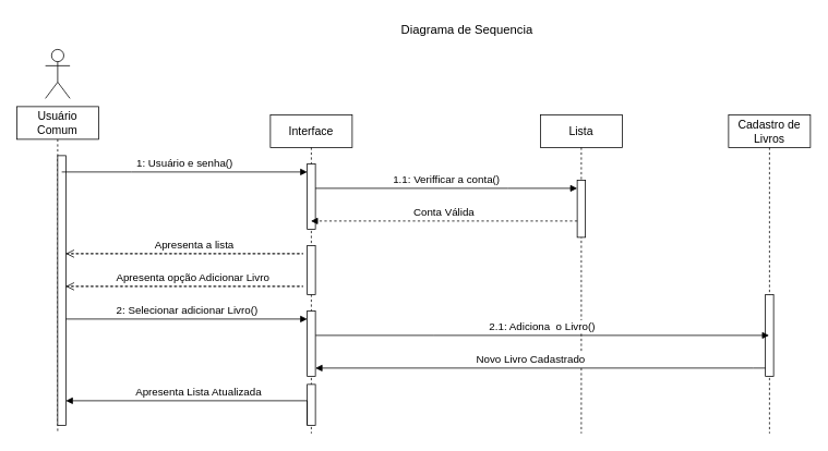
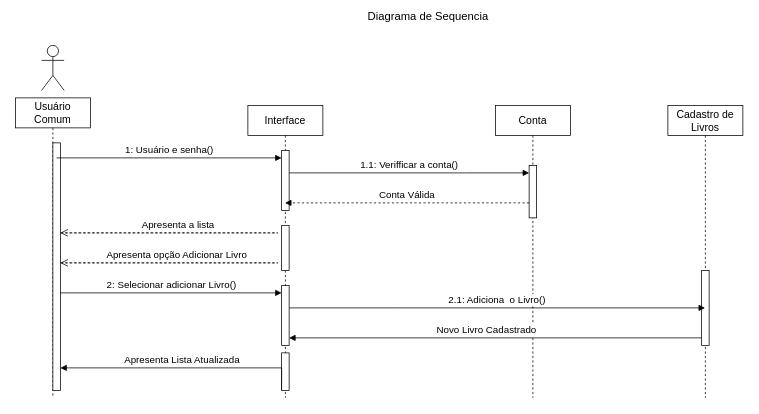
- <mxCell id="10" value="&lt;font style=&quot;font-size: 15px;&quot;&gt;Diagrama de Sequencia&lt;/font&gt;" style="text;html=1;align=center;verticalAlign=middle;resizable=0;points=[];autosize=1;strokeColor=none;fillColor=none;" vertex="1" parent="1"><mxGeometry x="480" y="20" width="180" height="30" as="geometry" /></mxCell>
+ <mxCell id="10" value="&lt;font style=&quot;font-size: 15px;&quot;&gt;Diagrama de Sequencia&lt;/font&gt;" style="text;html=1;align=center;verticalAlign=middle;resizable=0;points=[];autosize=1;strokeColor=none;fillColor=none;" vertex="1" parent="1"><mxGeometry x="480" y="5" width="180" height="30" as="geometry" /></mxCell>
- <mxCell id="11" value="&lt;font style=&quot;font-size: 14px;&quot;&gt;Lista&lt;/font&gt;" style="shape=umlLifeline;perimeter=lifelinePerimeter;whiteSpace=wrap;html=1;container=0;dropTarget=0;collapsible=0;recursiveResize=0;outlineConnect=0;portConstraint=eastwest;newEdgeStyle={&quot;edgeStyle&quot;:&quot;elbowEdgeStyle&quot;,&quot;elbow&quot;:&quot;vertical&quot;,&quot;curved&quot;:0,&quot;rounded&quot;:0};" vertex="1" parent="1"><mxGeometry x="660" y="140" width="100" height="390" as="geometry" /></mxCell>
+ <mxCell id="11" value="&lt;font style=&quot;font-size: 14px;&quot;&gt;Conta&lt;/font&gt;" style="shape=umlLifeline;perimeter=lifelinePerimeter;whiteSpace=wrap;html=1;container=0;dropTarget=0;collapsible=0;recursiveResize=0;outlineConnect=0;portConstraint=eastwest;newEdgeStyle={&quot;edgeStyle&quot;:&quot;elbowEdgeStyle&quot;,&quot;elbow&quot;:&quot;vertical&quot;,&quot;curved&quot;:0,&quot;rounded&quot;:0};" vertex="1" parent="1"><mxGeometry x="660" y="140" width="100" height="390" as="geometry" /></mxCell>
